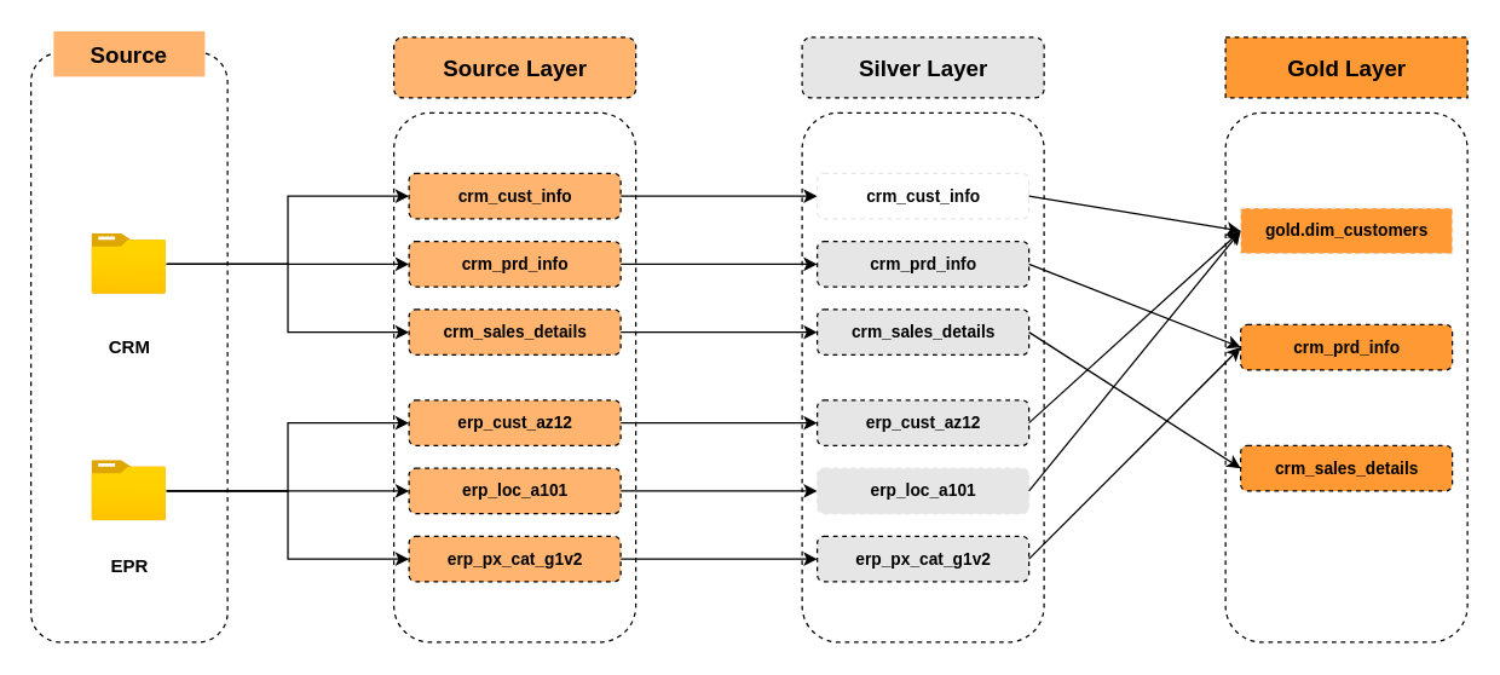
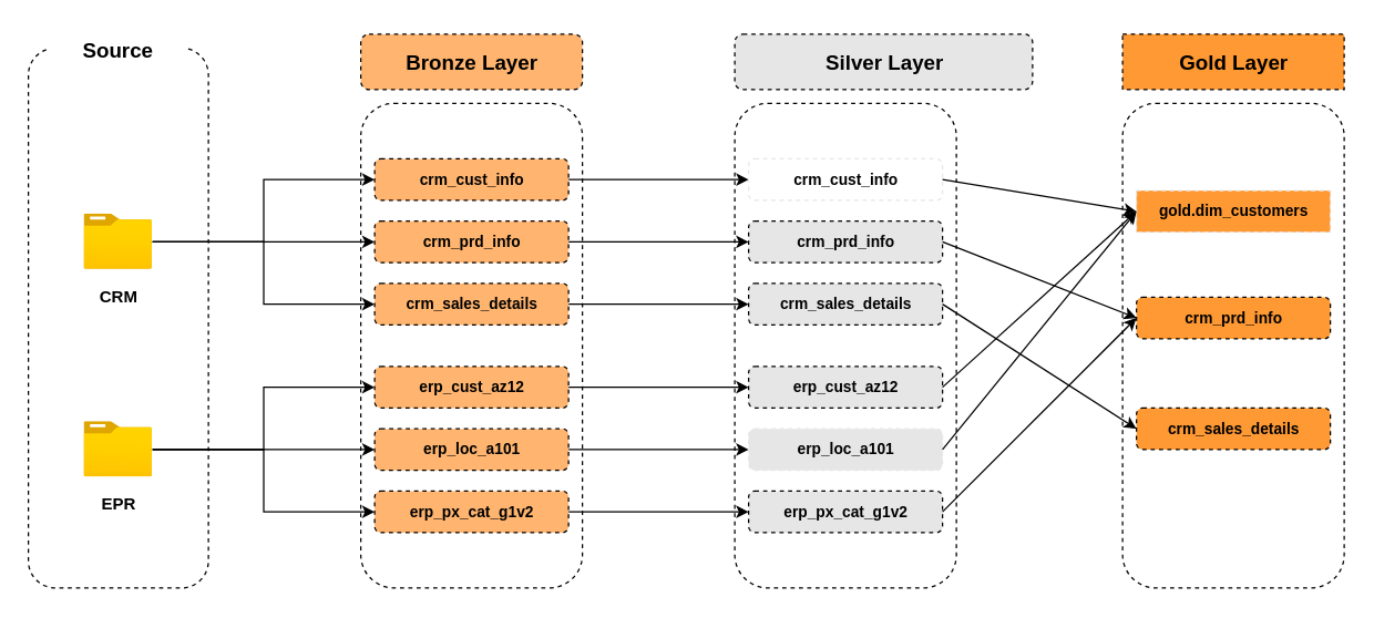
- <mxCell id="3" value="Source" style="rounded=0;whiteSpace=wrap;html=1;strokeColor=none;fontStyle=1;fontSize=15;fillColor=#ffb570;" parent="1" vertex="1"><mxGeometry x="35" y="20" width="100" height="30" as="geometry" /></mxCell>
+ <mxCell id="3" value="Source" style="rounded=0;whiteSpace=wrap;html=1;strokeColor=none;fontStyle=1;fontSize=15;" parent="1" vertex="1"><mxGeometry x="35" y="20" width="100" height="30" as="geometry" /></mxCell>
- <mxCell id="15" value="Source Layer" style="rounded=1;html=1;dashed=1;fontStyle=1;fontSize=15;fillColor=#FFB570;fontColor=#000000;" parent="1" vertex="1"><mxGeometry x="260" y="24" width="160" height="40" as="geometry" /></mxCell>
+ <mxCell id="15" value="Bronze Layer" style="rounded=1;html=1;dashed=1;fontStyle=1;fontSize=15;fillColor=#FFB570;fontColor=#000000;" parent="1" vertex="1"><mxGeometry x="260" y="24" width="160" height="40" as="geometry" /></mxCell>
- <mxCell id="29" value="&lt;font style=&quot;color: rgb(0, 0, 0);&quot;&gt;Silver&lt;span style=&quot;background-color: transparent;&quot;&gt;&amp;nbsp;Layer&lt;/span&gt;&lt;/font&gt;" style="rounded=1;html=1;dashed=1;fontStyle=1;fontSize=15;fillColor=#E6E6E6;fontColor=#000000;" parent="1" vertex="1"><mxGeometry x="530" y="24" width="160" height="40" as="geometry" /></mxCell>
+ <mxCell id="29" value="&lt;font style=&quot;color: rgb(0, 0, 0);&quot;&gt;Silver&lt;span style=&quot;background-color: transparent;&quot;&gt;&amp;nbsp;Layer&lt;/span&gt;&lt;/font&gt;" style="rounded=1;html=1;dashed=1;fontStyle=1;fontSize=15;fillColor=#E6E6E6;fontColor=#000000;" parent="1" vertex="1"><mxGeometry x="530" y="24" width="215" height="40" as="geometry" /></mxCell>
- <mxCell id="8" value="CRM" style="rounded=0;whiteSpace=wrap;html=1;strokeColor=none;fontStyle=1;fontSize=12;" parent="1" vertex="1"><mxGeometry x="52.51" y="219" width="65" height="20" as="geometry" /></mxCell>
+ <mxCell id="8" value="CRM" style="rounded=0;whiteSpace=wrap;html=1;strokeColor=none;fontStyle=1;fontSize=12;" parent="1" vertex="1"><mxGeometry x="52.51" y="204" width="65" height="20" as="geometry" /></mxCell>
- <mxCell id="13" value="EPR" style="rounded=0;whiteSpace=wrap;html=1;strokeColor=none;fontStyle=1;fontSize=12;" parent="1" vertex="1"><mxGeometry x="52.5" y="364" width="65" height="20" as="geometry" /></mxCell>
+ <mxCell id="13" value="EPR" style="rounded=0;whiteSpace=wrap;html=1;strokeColor=none;fontStyle=1;fontSize=12;" parent="1" vertex="1"><mxGeometry x="52.5" y="354" width="65" height="20" as="geometry" /></mxCell>
